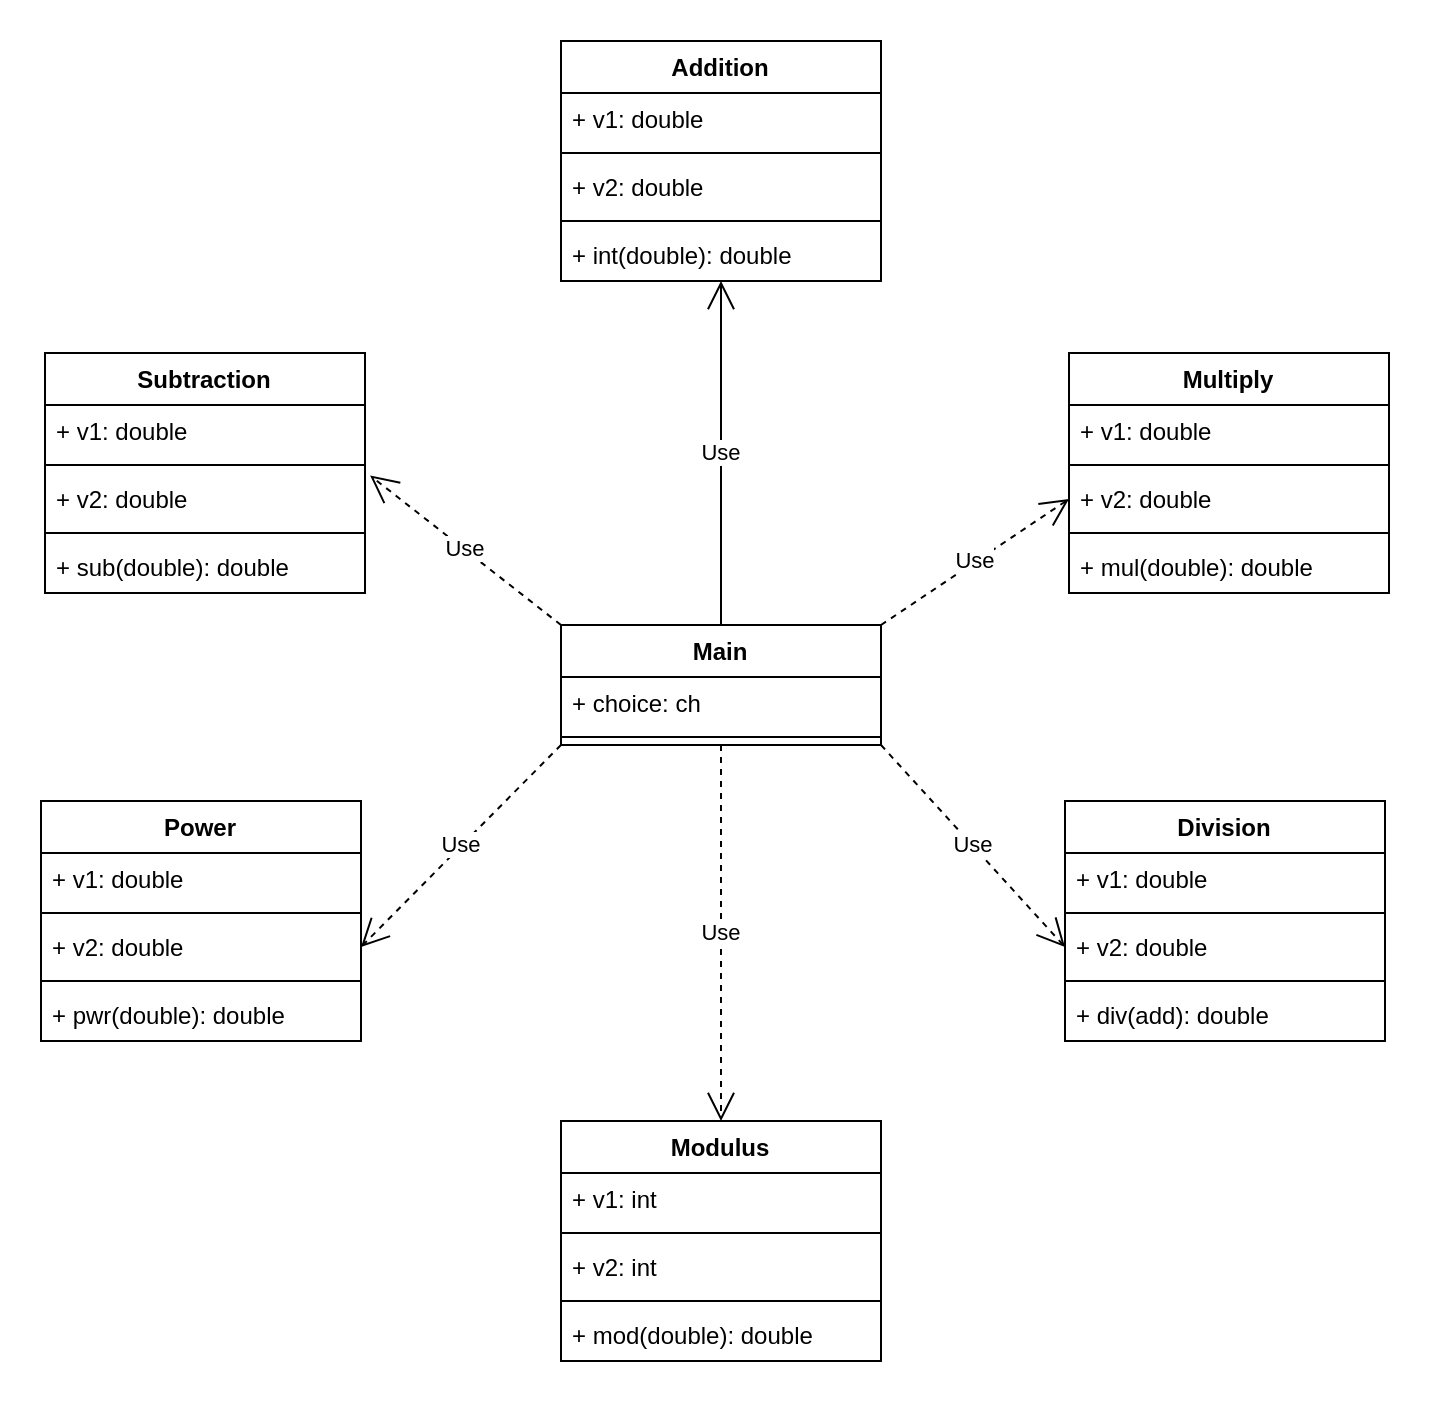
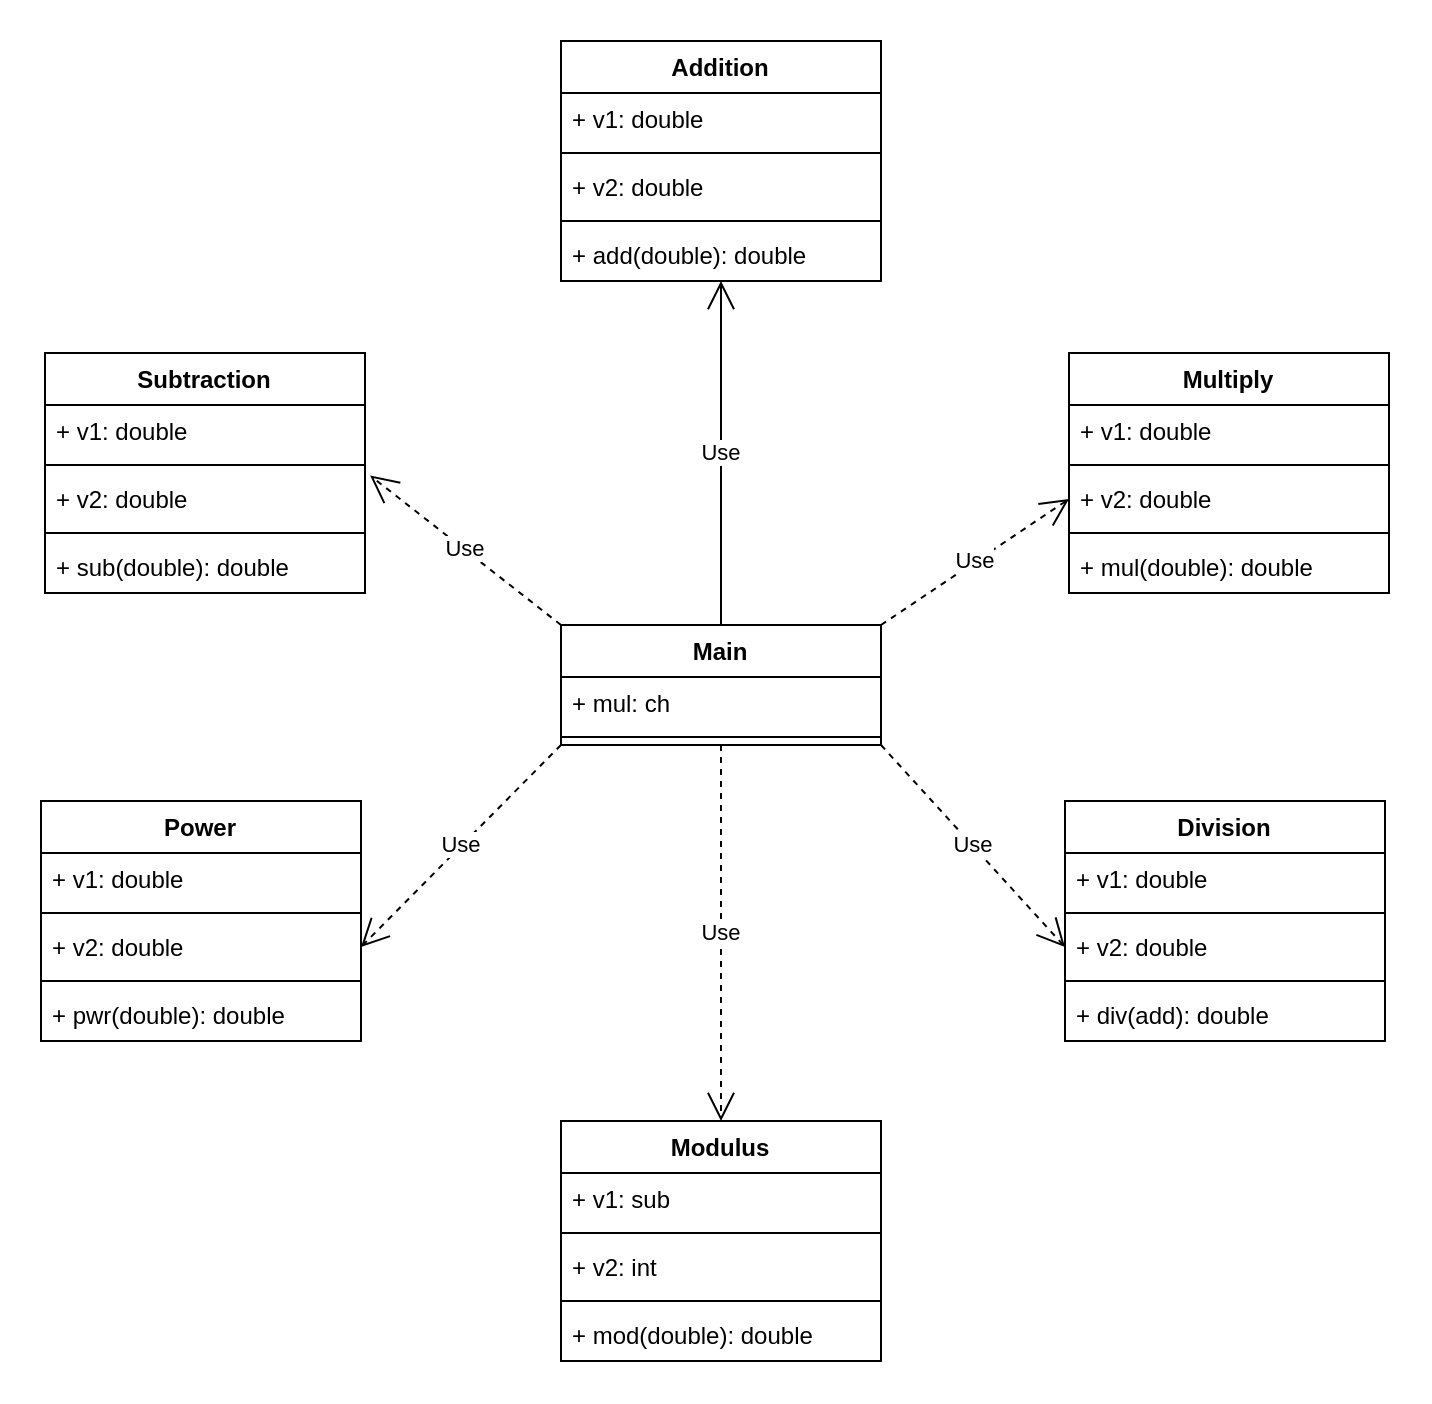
- <mxCell id="34" value="+ int(double): double" style="text;strokeColor=none;fillColor=none;align=left;verticalAlign=top;spacingLeft=4;spacingRight=4;overflow=hidden;rotatable=0;points=[[0,0.5],[1,0.5]];portConstraint=eastwest;" vertex="1" parent="29"><mxGeometry y="94" width="160" height="26" as="geometry" /></mxCell>
+ <mxCell id="34" value="+ add(double): double" style="text;strokeColor=none;fillColor=none;align=left;verticalAlign=top;spacingLeft=4;spacingRight=4;overflow=hidden;rotatable=0;points=[[0,0.5],[1,0.5]];portConstraint=eastwest;" vertex="1" parent="29"><mxGeometry y="94" width="160" height="26" as="geometry" /></mxCell>
- <mxCell id="3" value="+ choice: ch" style="text;strokeColor=none;fillColor=none;align=left;verticalAlign=top;spacingLeft=4;spacingRight=4;overflow=hidden;rotatable=0;points=[[0,0.5],[1,0.5]];portConstraint=eastwest;" vertex="1" parent="2"><mxGeometry y="26" width="160" height="26" as="geometry" /></mxCell>
+ <mxCell id="3" value="+ mul: ch" style="text;strokeColor=none;fillColor=none;align=left;verticalAlign=top;spacingLeft=4;spacingRight=4;overflow=hidden;rotatable=0;points=[[0,0.5],[1,0.5]];portConstraint=eastwest;" vertex="1" parent="2"><mxGeometry y="26" width="160" height="26" as="geometry" /></mxCell>
- <mxCell id="41" value="+ v1: int" style="text;strokeColor=none;fillColor=none;align=left;verticalAlign=top;spacingLeft=4;spacingRight=4;overflow=hidden;rotatable=0;points=[[0,0.5],[1,0.5]];portConstraint=eastwest;" vertex="1" parent="40"><mxGeometry y="26" width="160" height="26" as="geometry" /></mxCell>
+ <mxCell id="41" value="+ v1: sub" style="text;strokeColor=none;fillColor=none;align=left;verticalAlign=top;spacingLeft=4;spacingRight=4;overflow=hidden;rotatable=0;points=[[0,0.5],[1,0.5]];portConstraint=eastwest;" vertex="1" parent="40"><mxGeometry y="26" width="160" height="26" as="geometry" /></mxCell>
